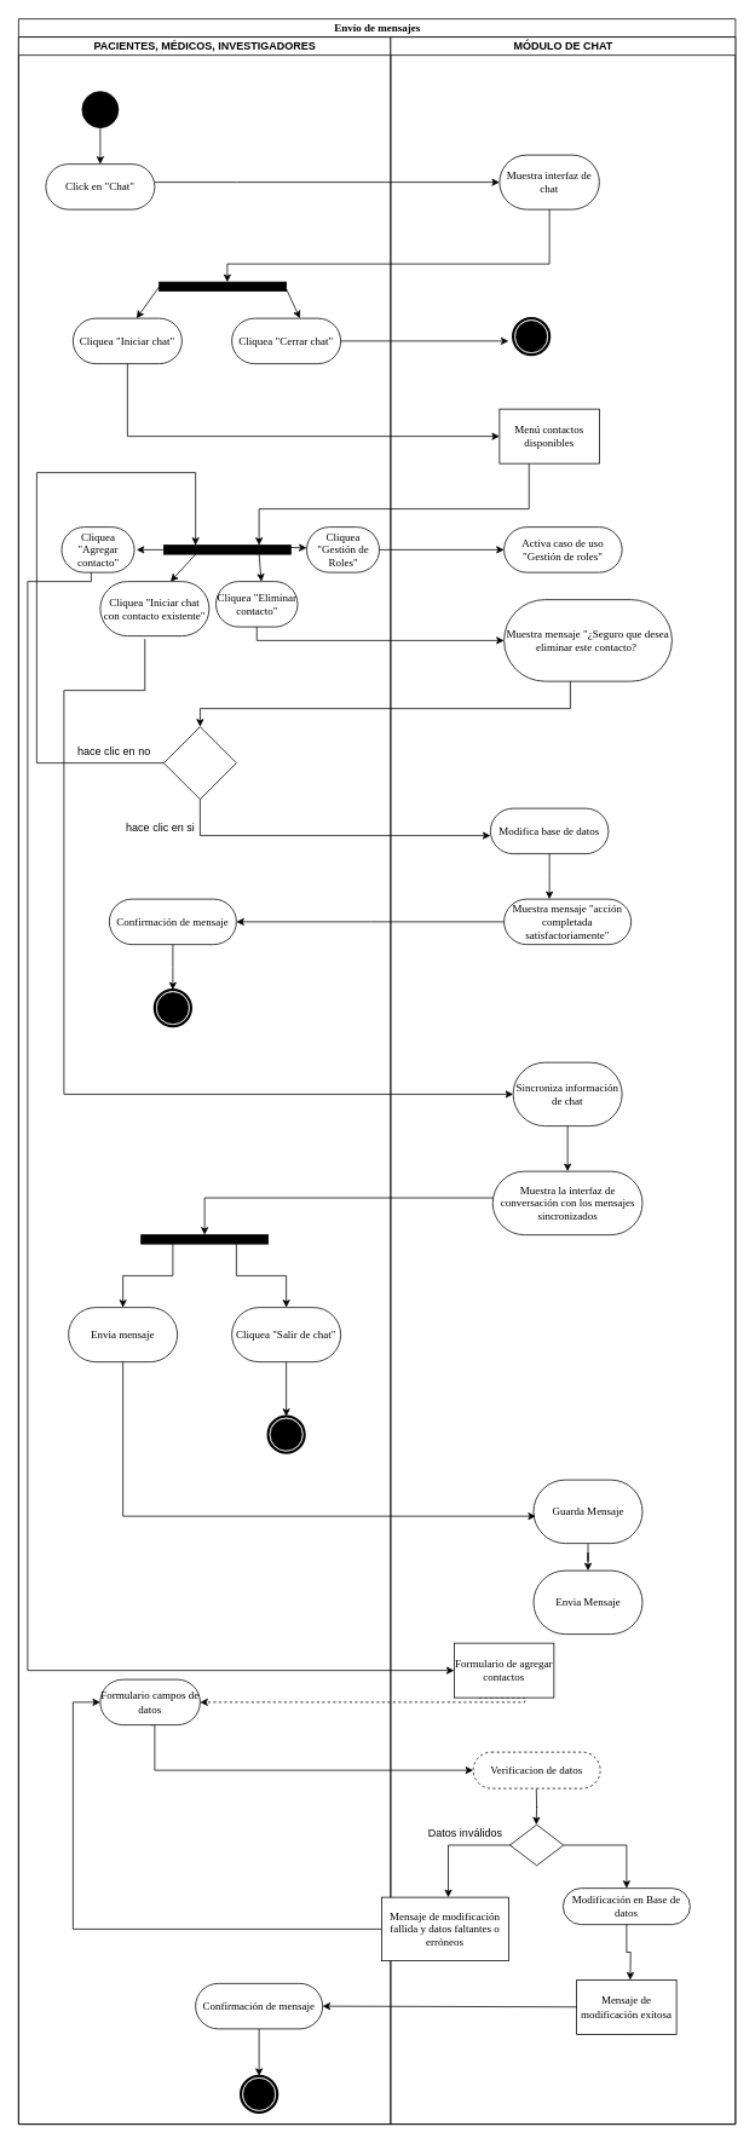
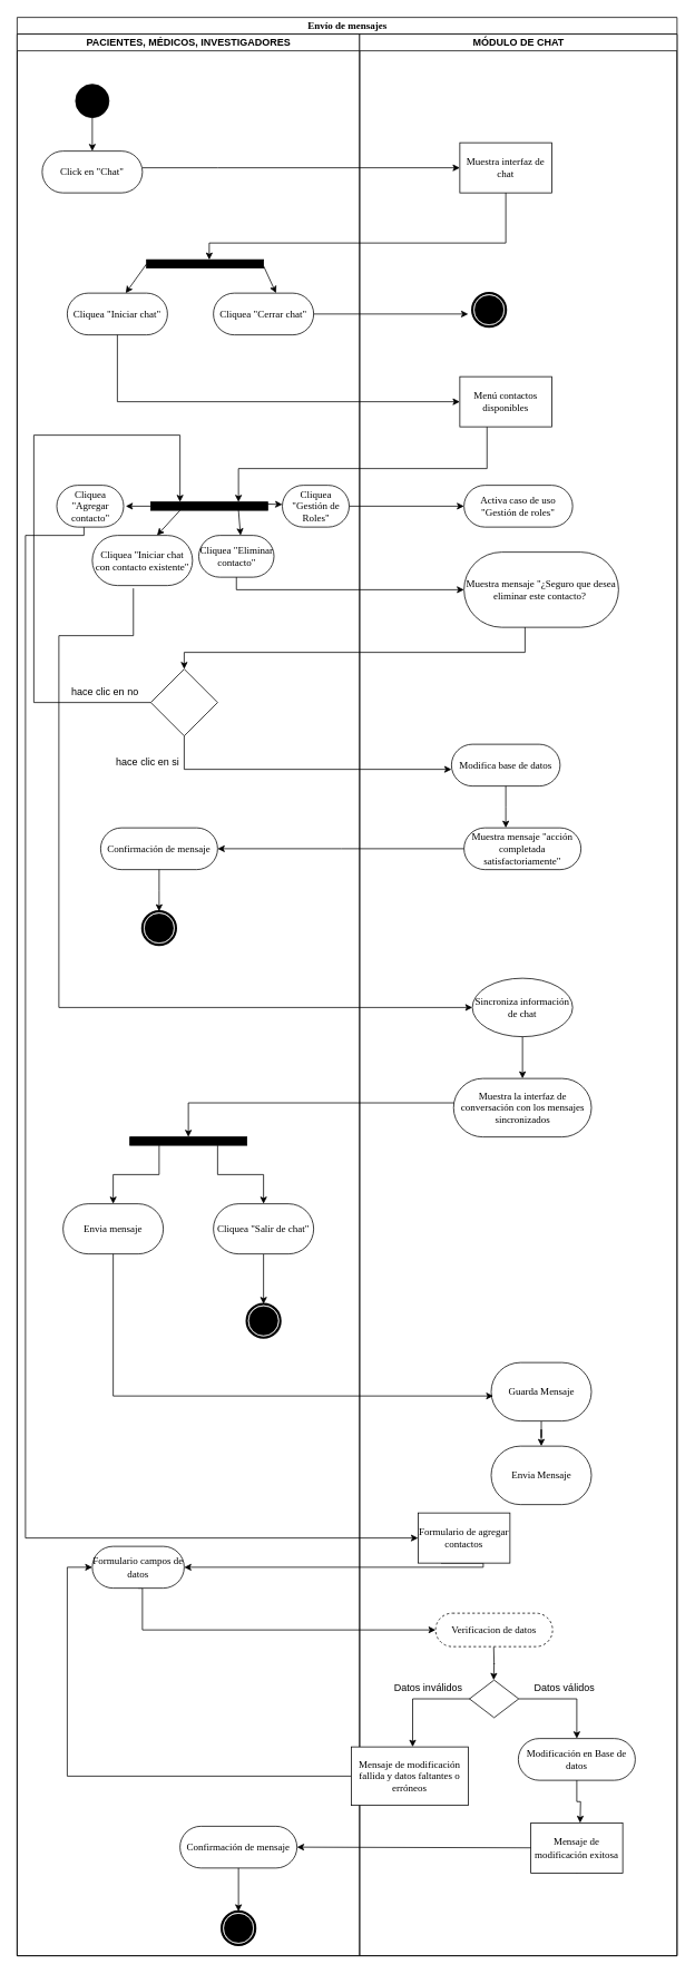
- <mxCell id="50" value="Muestra interfaz de chat" style="whiteSpace=wrap;html=1;shadow=0;comic=0;labelBackgroundColor=none;strokeWidth=1;fontFamily=Verdana;fontSize=12;align=center;arcSize=50;rounded=1;" parent="32" vertex="1"><mxGeometry x="120" y="130" width="110" height="60" as="geometry" /></mxCell>
+ <mxCell id="50" value="Muestra interfaz de chat" style="rounded=0;whiteSpace=wrap;html=1;shadow=0;comic=0;labelBackgroundColor=none;strokeWidth=1;fontFamily=Verdana;fontSize=12;align=center;arcSize=50;" parent="32" vertex="1"><mxGeometry x="120" y="130" width="110" height="60" as="geometry" /></mxCell>
- <mxCell id="54" value="Sincroniza información de chat" style="rounded=1;whiteSpace=wrap;html=1;shadow=0;comic=0;labelBackgroundColor=none;strokeWidth=1;fontFamily=Verdana;fontSize=12;align=center;arcSize=50;" parent="32" vertex="1"><mxGeometry x="135" y="1130" width="120" height="70" as="geometry" /></mxCell>
+ <mxCell id="54" value="Sincroniza información de chat" style="ellipse;whiteSpace=wrap;html=1;shadow=0;comic=0;labelBackgroundColor=none;strokeWidth=1;fontFamily=Verdana;fontSize=12;align=center;arcSize=50;" parent="32" vertex="1"><mxGeometry x="135" y="1130" width="120" height="70" as="geometry" /></mxCell>
- <mxCell id="56" style="edgeStyle=orthogonalEdgeStyle;rounded=0;orthogonalLoop=1;jettySize=auto;html=1;exitX=0.25;exitY=1;exitDx=0;exitDy=0;entryX=1;entryY=0.5;entryDx=0;entryDy=0;dashed=1;" parent="32" source="57" target="36" edge="1"><mxGeometry relative="1" as="geometry"><Array as="points"><mxPoint x="148" y="1835" /></Array></mxGeometry></mxCell>
+ <mxCell id="56" style="edgeStyle=orthogonalEdgeStyle;rounded=0;orthogonalLoop=1;jettySize=auto;html=1;exitX=0.25;exitY=1;exitDx=0;exitDy=0;entryX=1;entryY=0.5;entryDx=0;entryDy=0;" parent="32" source="57" target="36" edge="1"><mxGeometry relative="1" as="geometry"><Array as="points"><mxPoint x="148" y="1835" /></Array></mxGeometry></mxCell>
+ <mxCell id="45" value="Datos válidos" style="text;html=1;align=center;verticalAlign=middle;resizable=0;points=[];autosize=1;" parent="32" vertex="1"><mxGeometry x="200" y="1970" width="90" height="20" as="geometry" /></mxCell>
- <mxCell id="44" value="Modificación en Base de datos" style="rounded=1;whiteSpace=wrap;html=1;shadow=0;comic=0;labelBackgroundColor=none;strokeWidth=1;fontFamily=Verdana;fontSize=12;align=center;arcSize=50;" parent="32" vertex="1"><mxGeometry x="190" y="2040" width="140" height="40" as="geometry" /></mxCell>
+ <mxCell id="44" value="Modificación en Base de datos" style="rounded=1;whiteSpace=wrap;html=1;shadow=0;comic=0;labelBackgroundColor=none;strokeWidth=1;fontFamily=Verdana;fontSize=12;align=center;arcSize=50;" parent="32" vertex="1"><mxGeometry x="190" y="2040" width="140" height="50" as="geometry" /></mxCell>
